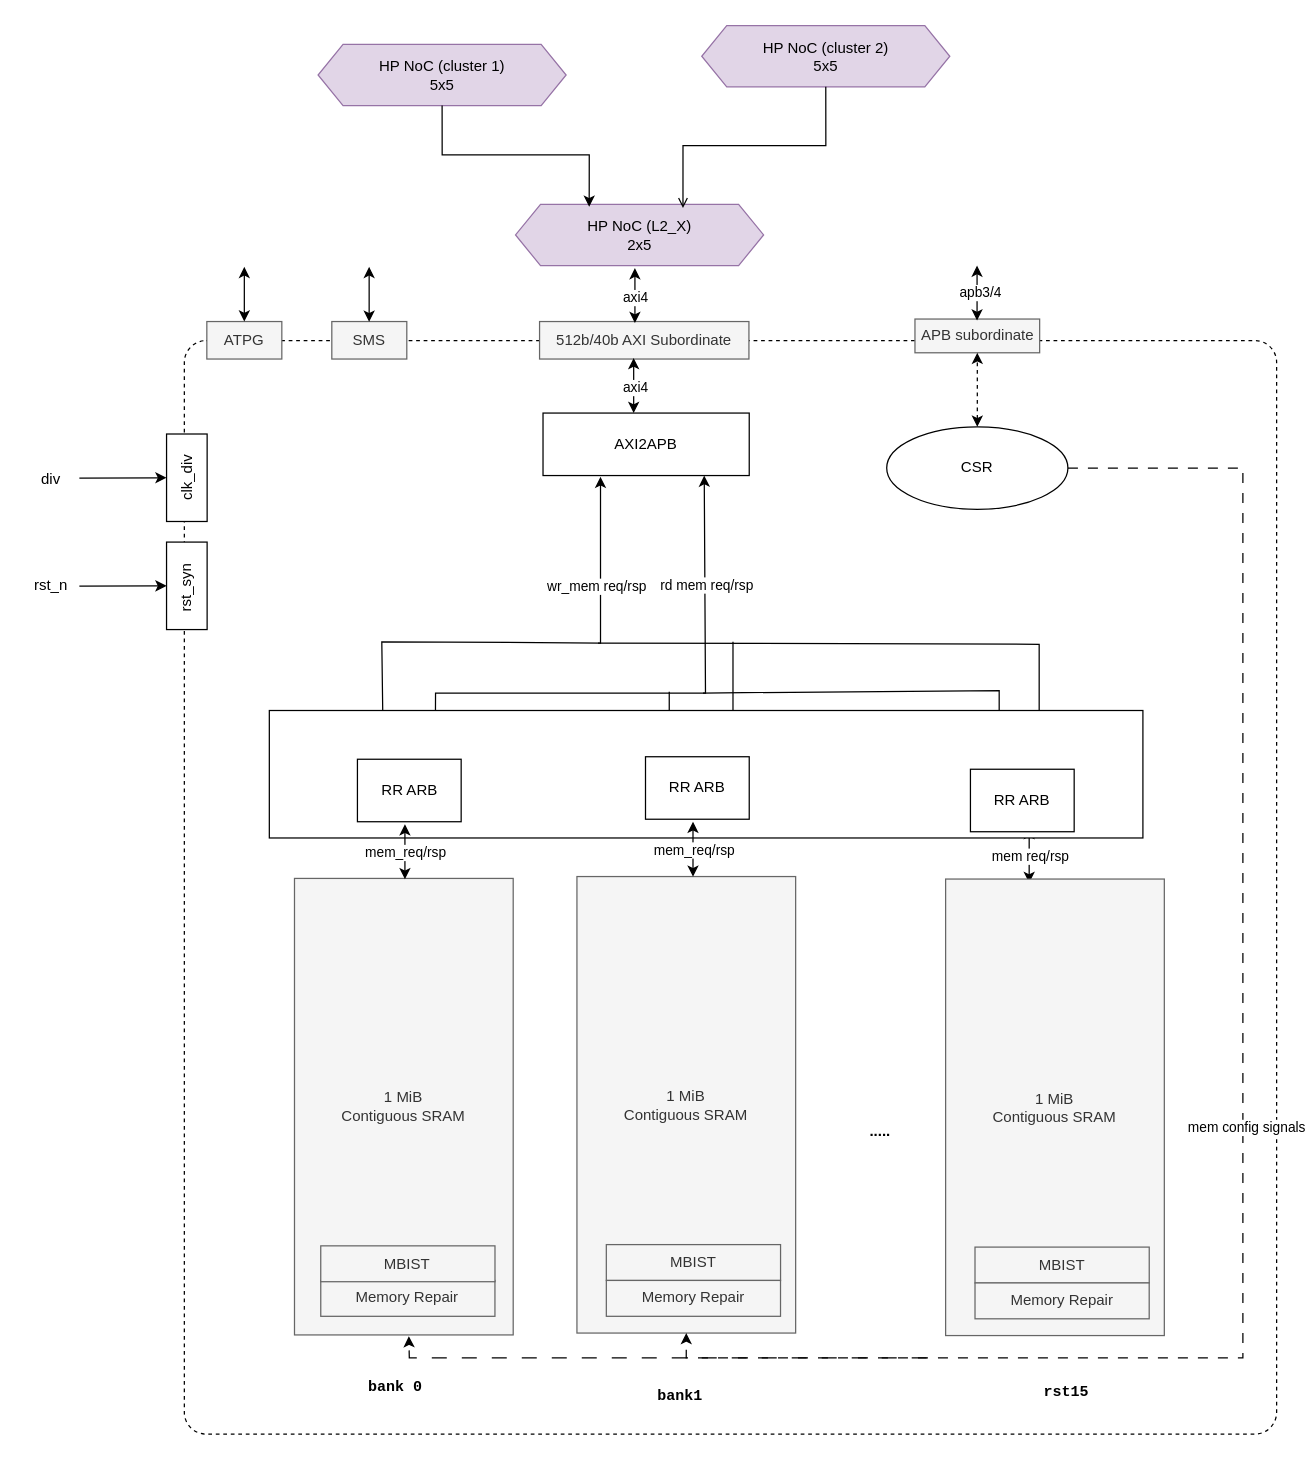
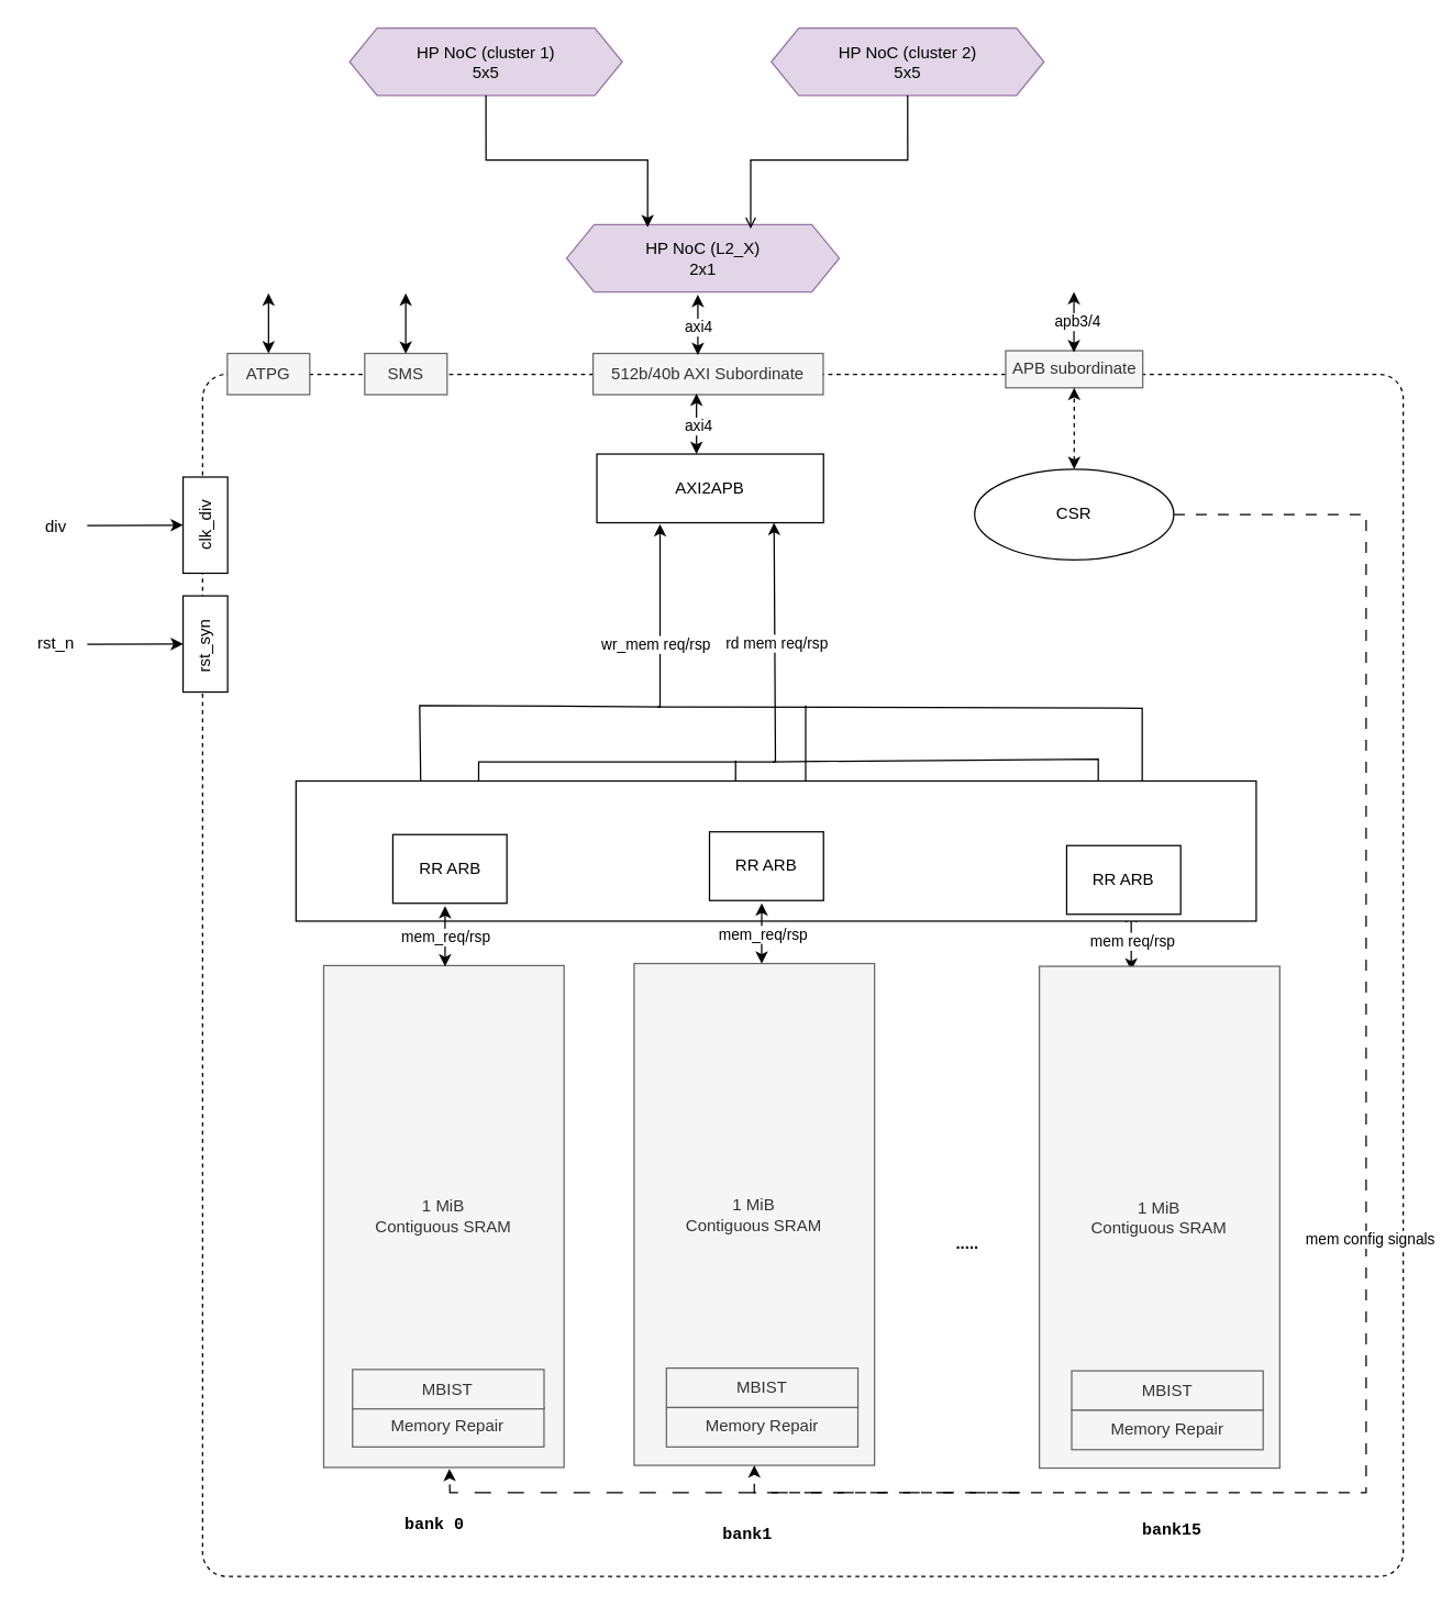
- <mxCell id="43" value="HP NoC (cluster 1)&lt;br&gt;5x5" style="shape=hexagon;perimeter=hexagonPerimeter2;whiteSpace=wrap;html=1;fixedSize=1;fillColor=#e1d5e7;strokeColor=#9673a6;" parent="1" vertex="1"><mxGeometry x="254" y="35" width="198.5" height="49" as="geometry" /></mxCell>
+ <mxCell id="43" value="HP NoC (cluster 1)&lt;br&gt;5x5" style="shape=hexagon;perimeter=hexagonPerimeter2;whiteSpace=wrap;html=1;fixedSize=1;fillColor=#e1d5e7;strokeColor=#9673a6;" parent="1" vertex="1"><mxGeometry x="254" y="20" width="198.5" height="49" as="geometry" /></mxCell>
- <mxCell id="44" value="HP NoC (L2_X)&lt;br&gt;2x5" style="shape=hexagon;perimeter=hexagonPerimeter2;whiteSpace=wrap;html=1;fixedSize=1;fillColor=#e1d5e7;strokeColor=#9673a6;" parent="1" vertex="1"><mxGeometry x="412" y="163" width="198.5" height="49" as="geometry" /></mxCell>
+ <mxCell id="44" value="HP NoC (L2_X)&lt;br&gt;2x1" style="shape=hexagon;perimeter=hexagonPerimeter2;whiteSpace=wrap;html=1;fixedSize=1;fillColor=#e1d5e7;strokeColor=#9673a6;" parent="1" vertex="1"><mxGeometry x="412" y="163" width="198.5" height="49" as="geometry" /></mxCell>
- <mxCell id="50" value="&lt;font face=&quot;Courier New&quot;&gt;&lt;b&gt;rst15&lt;/b&gt;&lt;/font&gt;" style="text;html=1;strokeColor=none;fillColor=none;align=center;verticalAlign=middle;whiteSpace=wrap;rounded=0;" parent="1" vertex="1"><mxGeometry x="823" y="1098" width="60" height="30" as="geometry" /></mxCell>
+ <mxCell id="50" value="&lt;font face=&quot;Courier New&quot;&gt;&lt;b&gt;bank15&lt;/b&gt;&lt;/font&gt;" style="text;html=1;strokeColor=none;fillColor=none;align=center;verticalAlign=middle;whiteSpace=wrap;rounded=0;" parent="1" vertex="1"><mxGeometry x="823" y="1098" width="60" height="30" as="geometry" /></mxCell>
